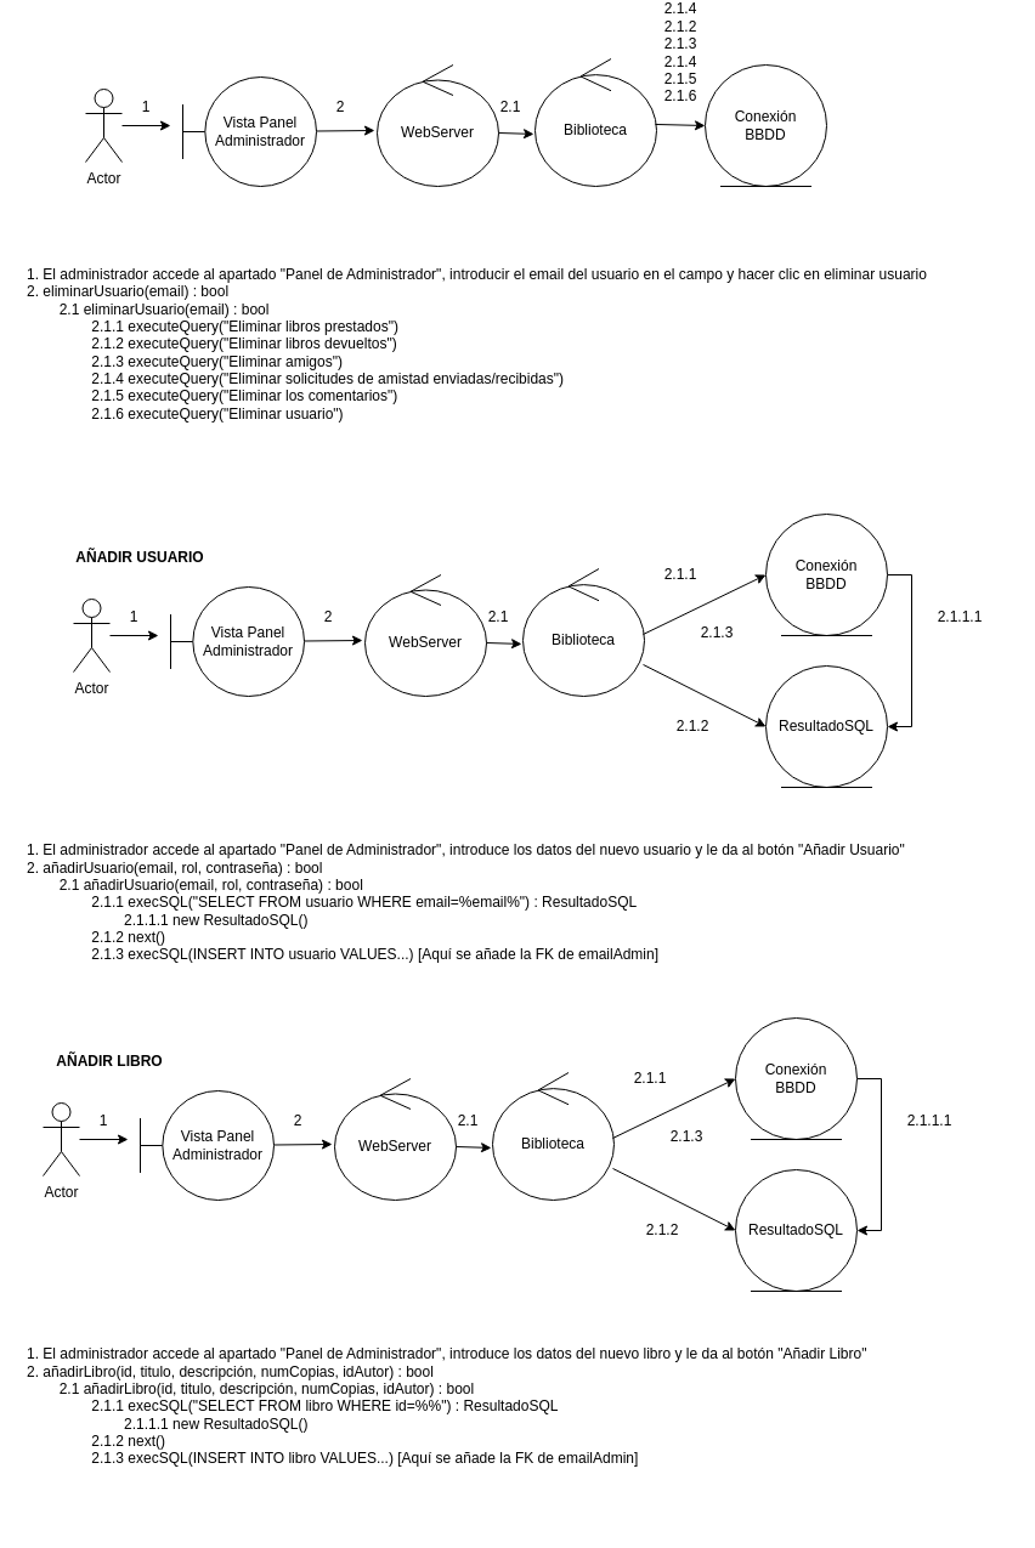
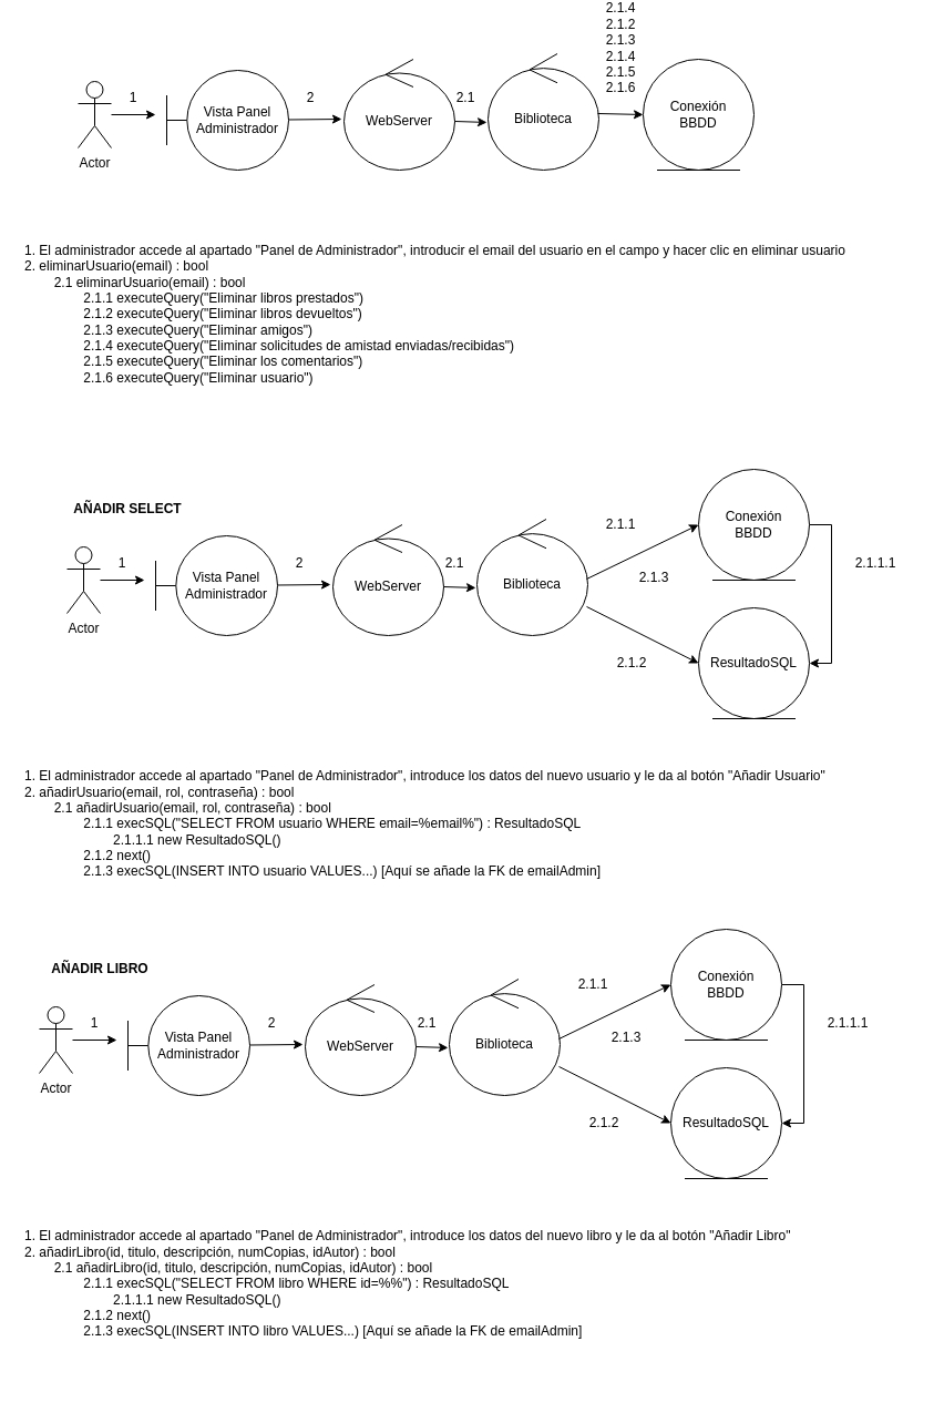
- <mxCell id="29" value="&lt;b&gt;AÑADIR USUARIO&lt;br&gt;&lt;/b&gt;" style="text;html=1;strokeColor=none;fillColor=none;align=center;verticalAlign=middle;whiteSpace=wrap;rounded=0;" vertex="1" parent="1"><mxGeometry x="50" y="420" width="130" height="61" as="geometry" /></mxCell>
+ <mxCell id="29" value="&lt;b&gt;AÑADIR SELECT&lt;br&gt;&lt;/b&gt;" style="text;html=1;strokeColor=none;fillColor=none;align=center;verticalAlign=middle;whiteSpace=wrap;rounded=0;" vertex="1" parent="1"><mxGeometry x="50" y="420" width="130" height="61" as="geometry" /></mxCell>
